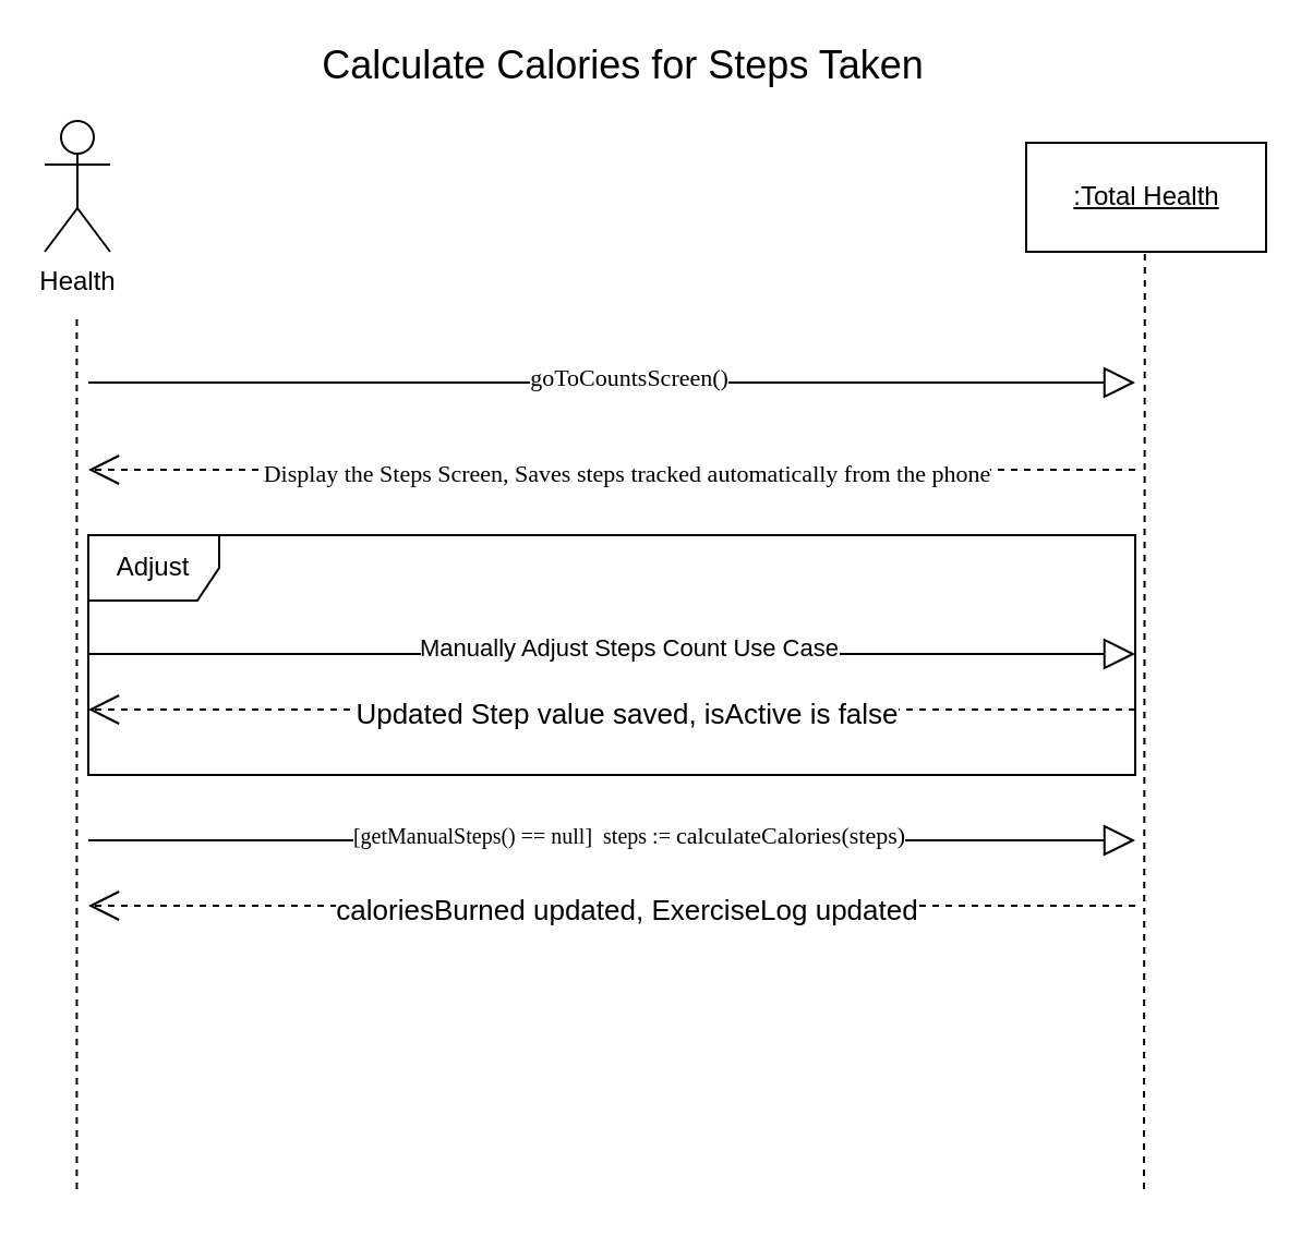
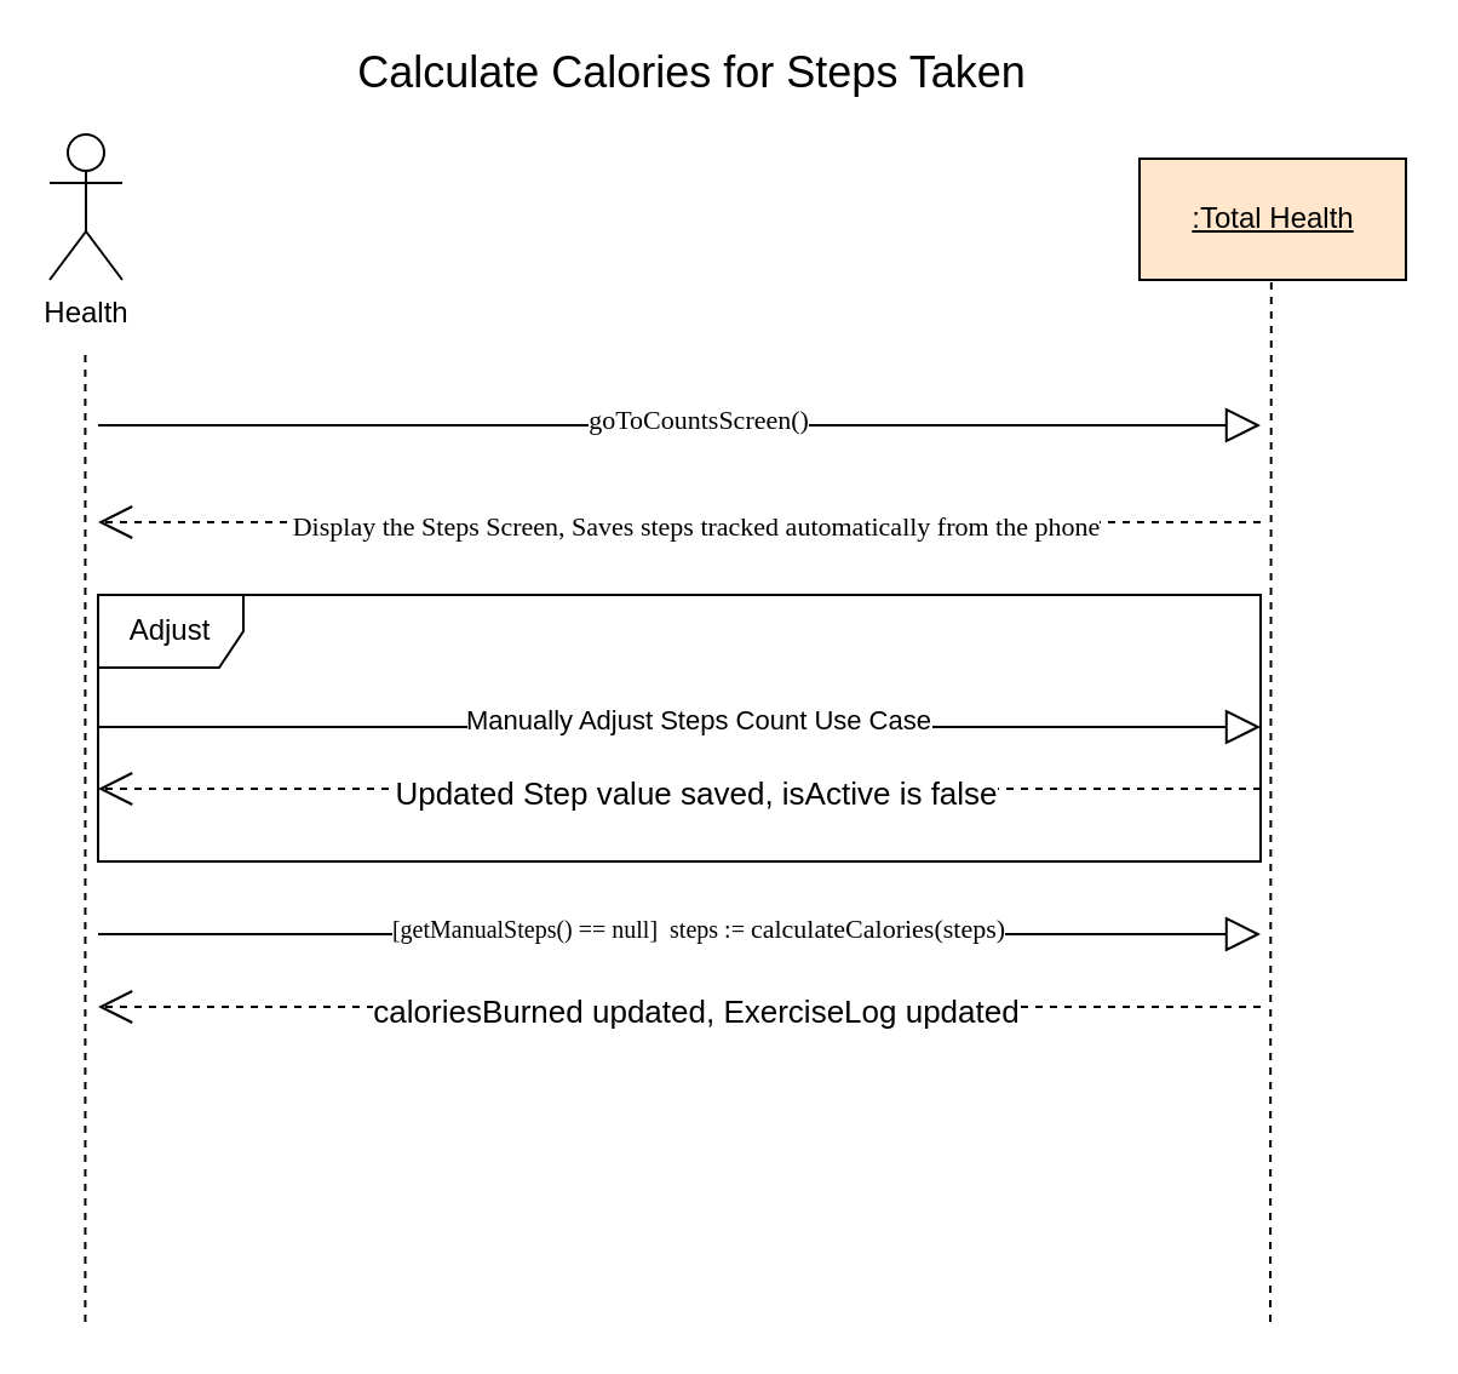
- <mxCell id="4" value="&lt;u&gt;:Total Health&lt;br&gt;&lt;/u&gt;" style="html=1;" parent="1" vertex="1"><mxGeometry x="470" y="65" width="110" height="50" as="geometry" /></mxCell>
+ <mxCell id="4" value="&lt;u&gt;:Total Health&lt;br&gt;&lt;/u&gt;" style="html=1;fillColor=#ffe6cc;" parent="1" vertex="1"><mxGeometry x="470" y="65" width="110" height="50" as="geometry" /></mxCell>
